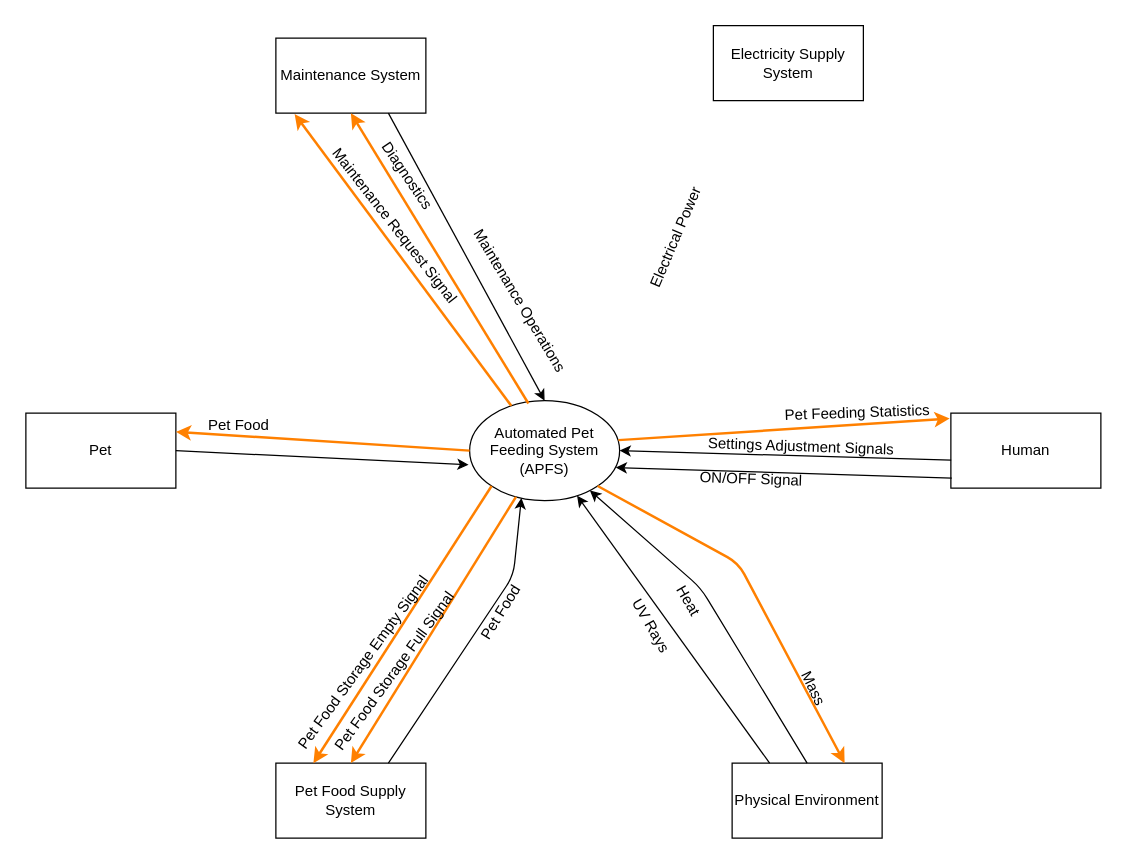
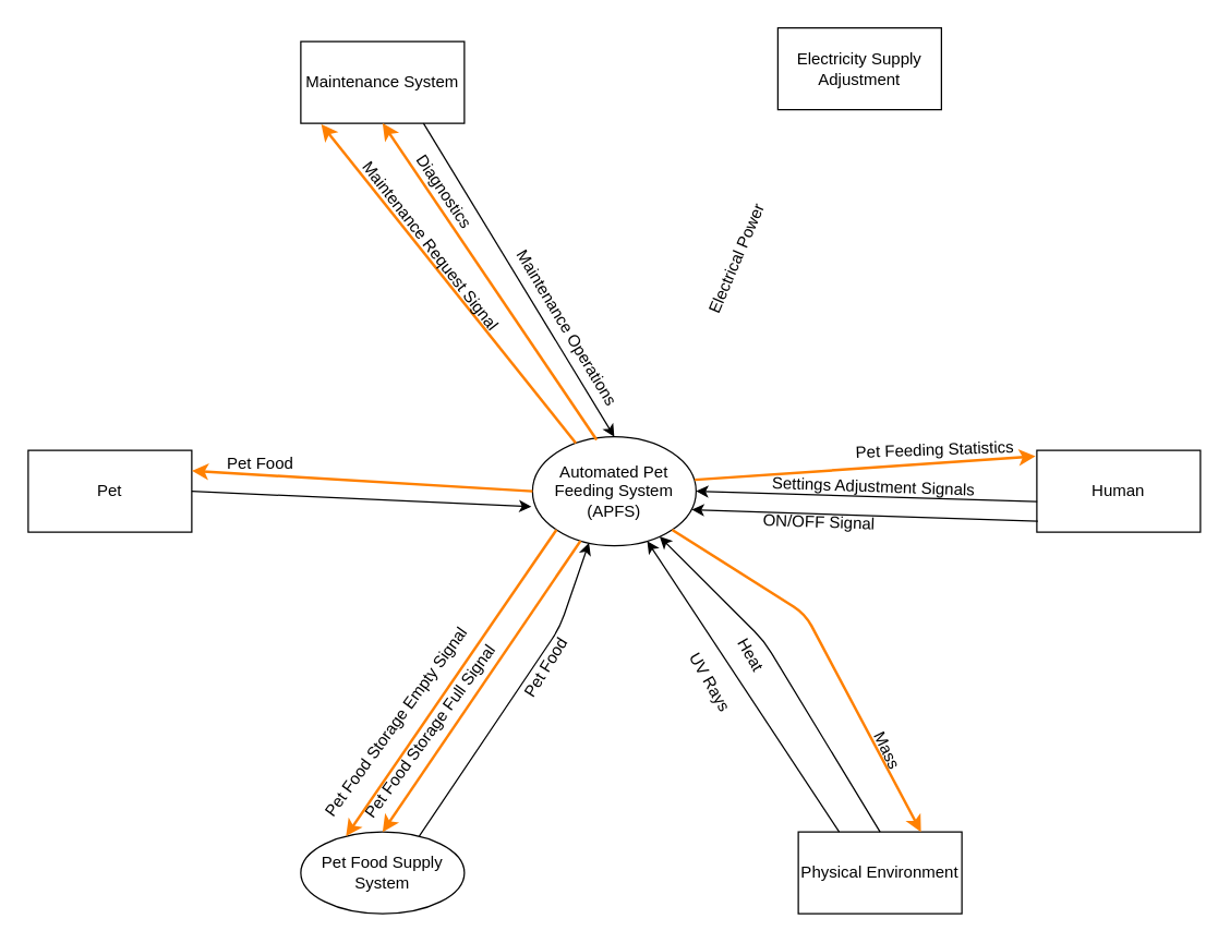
- <mxCell id="8" value="Electricity Supply System" style="whiteSpace=wrap;html=1;" parent="1" vertex="1"><mxGeometry x="570" y="20" width="120" height="60" as="geometry" /></mxCell>
+ <mxCell id="8" value="Electricity Supply Adjustment" style="whiteSpace=wrap;html=1;" parent="1" vertex="1"><mxGeometry x="570" y="20" width="120" height="60" as="geometry" /></mxCell>
- <mxCell id="2" value="Automated Pet Feeding System (APFS)" style="ellipse;whiteSpace=wrap;html=1;" parent="1" vertex="1"><mxGeometry x="375" y="320" width="120" height="80" as="geometry" /></mxCell>
+ <mxCell id="2" value="Automated Pet Feeding System (APFS)" style="ellipse;whiteSpace=wrap;html=1;" parent="1" vertex="1"><mxGeometry x="390" y="320" width="120" height="80" as="geometry" /></mxCell>
- <mxCell id="6" value="Pet Food Supply System" style="whiteSpace=wrap;html=1;" parent="1" vertex="1"><mxGeometry x="220" y="610" width="120" height="60" as="geometry" /></mxCell>
+ <mxCell id="6" value="Pet Food Supply System" style="ellipse;whiteSpace=wrap;html=1;" parent="1" vertex="1"><mxGeometry x="220" y="610" width="120" height="60" as="geometry" /></mxCell>
